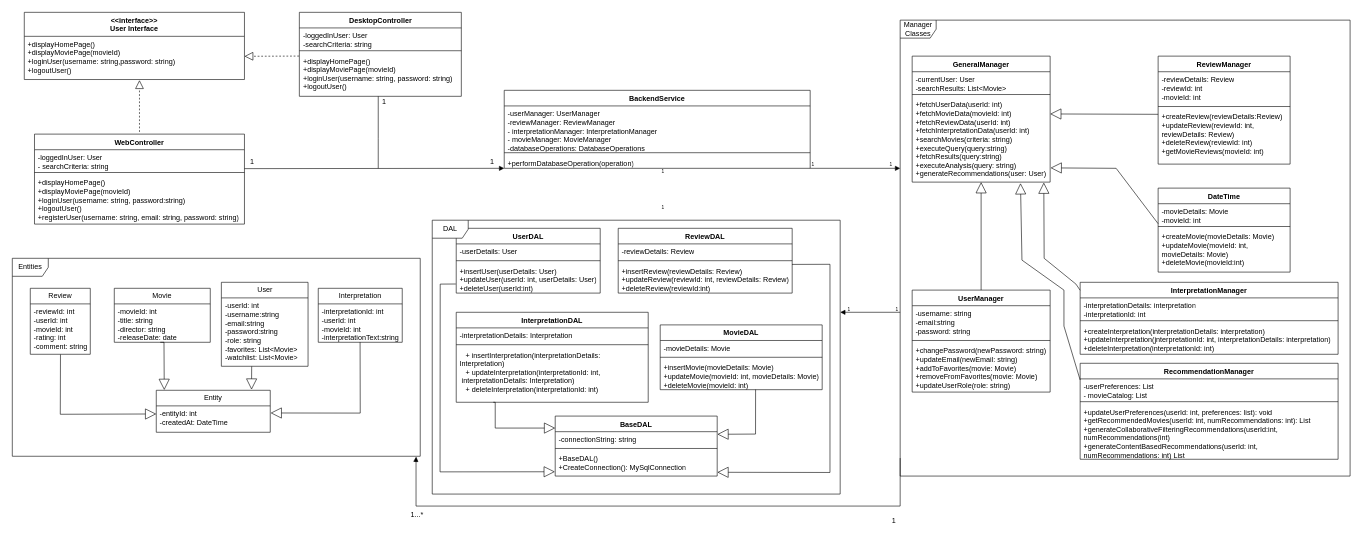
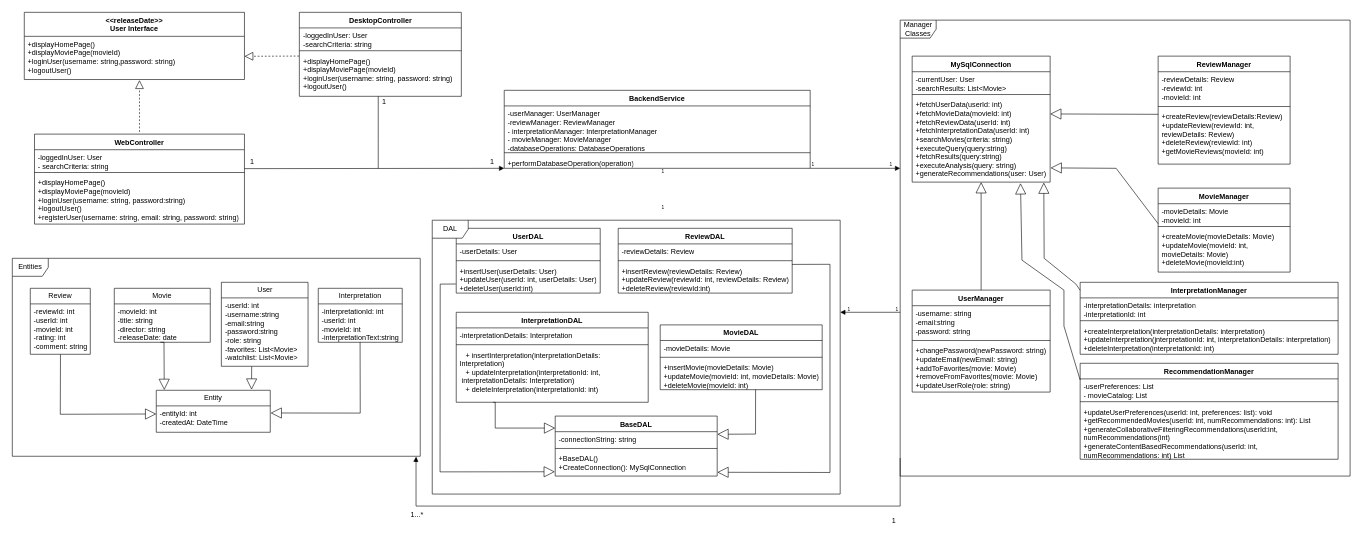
- <mxCell id="6" value="&amp;lt;&amp;lt;interface&amp;gt;&amp;gt;&lt;div&gt;User Interface&lt;/div&gt;" style="swimlane;fontStyle=1;align=center;verticalAlign=top;childLayout=stackLayout;horizontal=1;startSize=40;horizontalStack=0;resizeParent=1;resizeParentMax=0;resizeLast=0;collapsible=1;marginBottom=0;whiteSpace=wrap;html=1;" parent="1" vertex="1"><mxGeometry x="40" y="20" width="367" height="112" as="geometry" /></mxCell>
+ <mxCell id="6" value="&amp;lt;&amp;lt;releaseDate&amp;gt;&amp;gt;&lt;div&gt;User Interface&lt;/div&gt;" style="swimlane;fontStyle=1;align=center;verticalAlign=top;childLayout=stackLayout;horizontal=1;startSize=40;horizontalStack=0;resizeParent=1;resizeParentMax=0;resizeLast=0;collapsible=1;marginBottom=0;whiteSpace=wrap;html=1;" parent="1" vertex="1"><mxGeometry x="40" y="20" width="367" height="112" as="geometry" /></mxCell>
- <mxCell id="28" value="GeneralManager" style="swimlane;fontStyle=1;align=center;verticalAlign=top;childLayout=stackLayout;horizontal=1;startSize=26;horizontalStack=0;resizeParent=1;resizeParentMax=0;resizeLast=0;collapsible=1;marginBottom=0;whiteSpace=wrap;html=1;" parent="1" vertex="1"><mxGeometry x="1520" y="93" width="230" height="210" as="geometry" /></mxCell>
+ <mxCell id="28" value="MySqlConnection" style="swimlane;fontStyle=1;align=center;verticalAlign=top;childLayout=stackLayout;horizontal=1;startSize=26;horizontalStack=0;resizeParent=1;resizeParentMax=0;resizeLast=0;collapsible=1;marginBottom=0;whiteSpace=wrap;html=1;" parent="1" vertex="1"><mxGeometry x="1520" y="93" width="230" height="210" as="geometry" /></mxCell>
- <mxCell id="44" value="DateTime" style="swimlane;fontStyle=1;align=center;verticalAlign=top;childLayout=stackLayout;horizontal=1;startSize=26;horizontalStack=0;resizeParent=1;resizeParentMax=0;resizeLast=0;collapsible=1;marginBottom=0;whiteSpace=wrap;html=1;" parent="1" vertex="1"><mxGeometry x="1930" y="313" width="220" height="140" as="geometry" /></mxCell>
+ <mxCell id="44" value="MovieManager" style="swimlane;fontStyle=1;align=center;verticalAlign=top;childLayout=stackLayout;horizontal=1;startSize=26;horizontalStack=0;resizeParent=1;resizeParentMax=0;resizeLast=0;collapsible=1;marginBottom=0;whiteSpace=wrap;html=1;" parent="1" vertex="1"><mxGeometry x="1930" y="313" width="220" height="140" as="geometry" /></mxCell>
